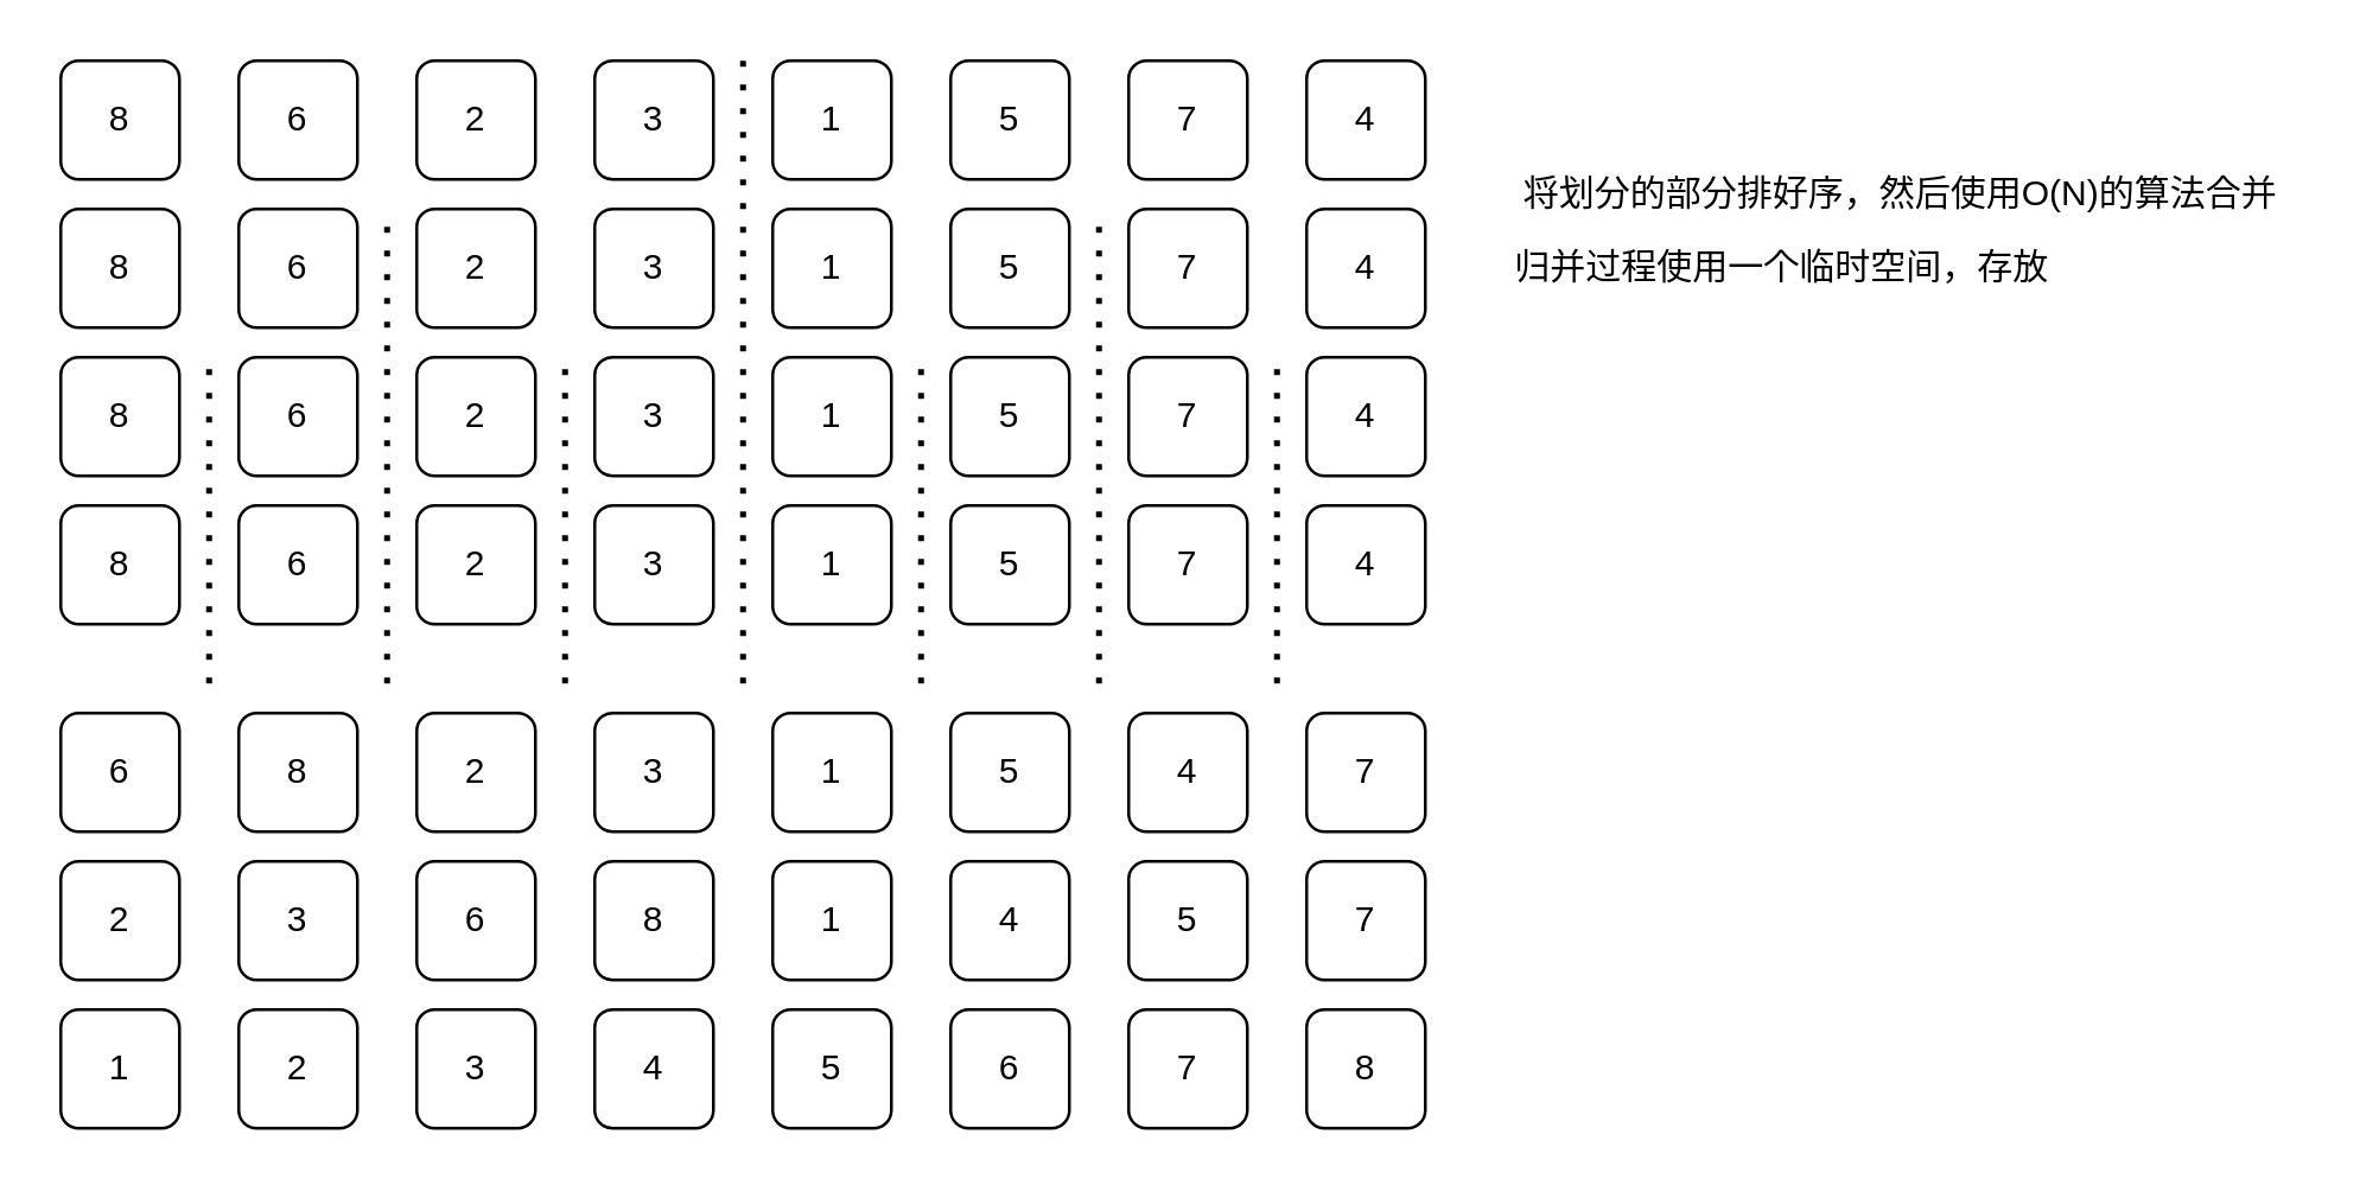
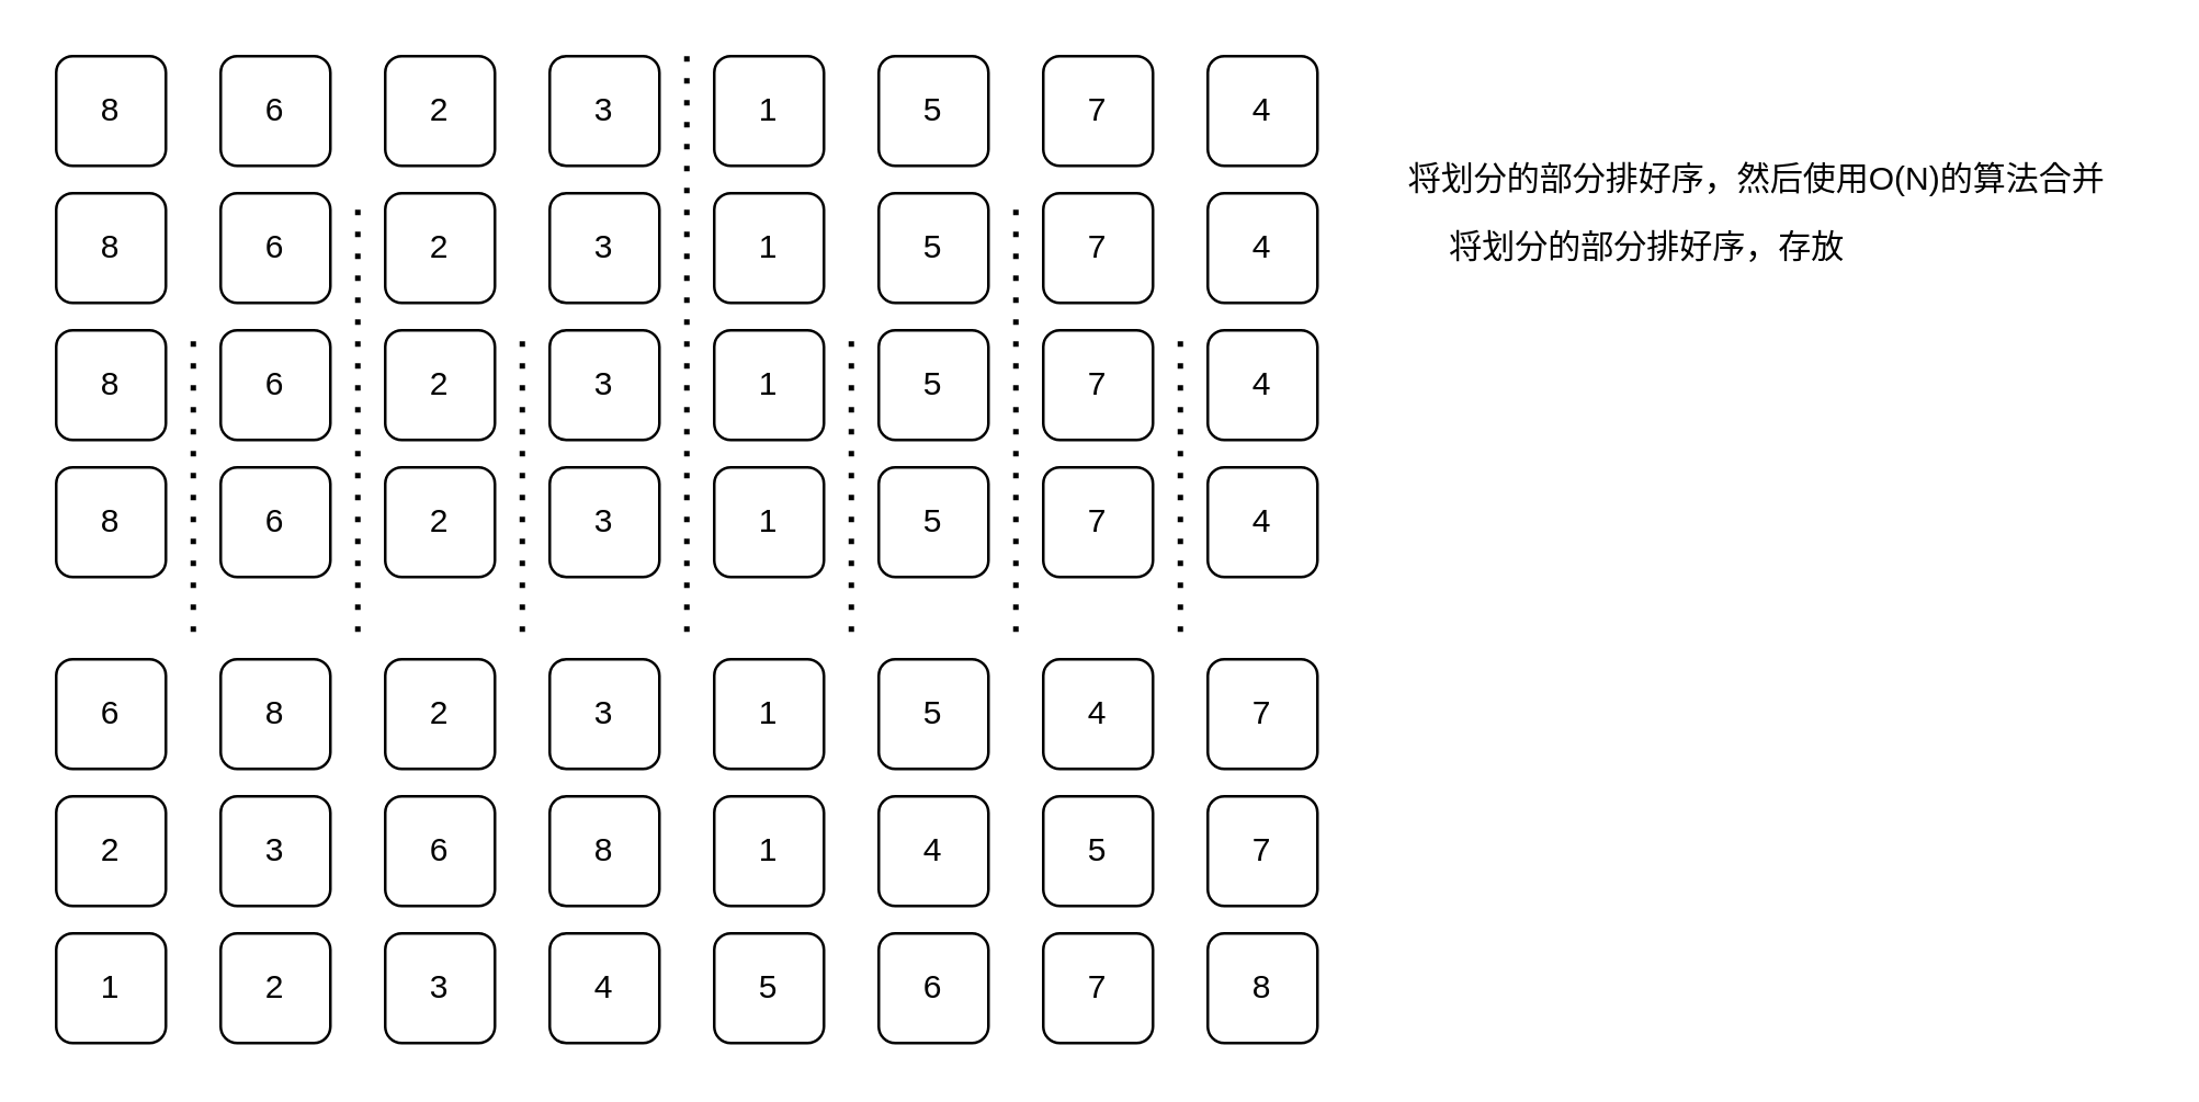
- <mxCell id="42" value="归并过程使用一个临时空间，存放" style="text;html=1;align=center;verticalAlign=middle;resizable=0;points=[];autosize=1;strokeColor=none;fillColor=none;" vertex="1" parent="1"><mxGeometry x="500" y="75" width="200" height="30" as="geometry" /></mxCell>
+ <mxCell id="42" value="将划分的部分排好序，存放" style="text;html=1;align=center;verticalAlign=middle;resizable=0;points=[];autosize=1;strokeColor=none;fillColor=none;" vertex="1" parent="1"><mxGeometry x="500" y="75" width="200" height="30" as="geometry" /></mxCell>
